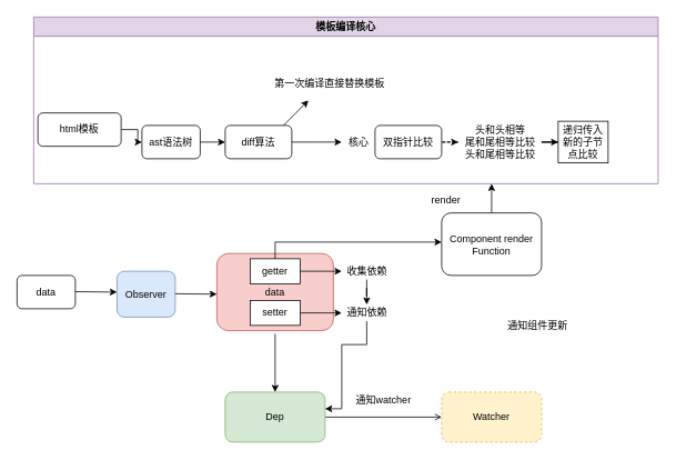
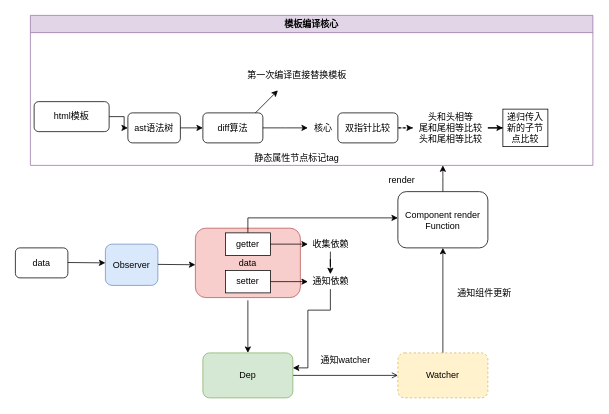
+ <mxCell id="34" value="静态属性节点标记tag" style="text;html=1;align=center;verticalAlign=middle;resizable=0;points=[];autosize=1;strokeColor=none;" vertex="1" parent="1"><mxGeometry x="330" y="200" width="130" height="20" as="geometry" /></mxCell>
+ <mxCell id="19" style="edgeStyle=orthogonalEdgeStyle;rounded=0;orthogonalLoop=1;jettySize=auto;html=1;entryX=0.5;entryY=1;entryDx=0;entryDy=0;" edge="1" parent="1" source="20" target="23"><mxGeometry relative="1" as="geometry" /></mxCell>
